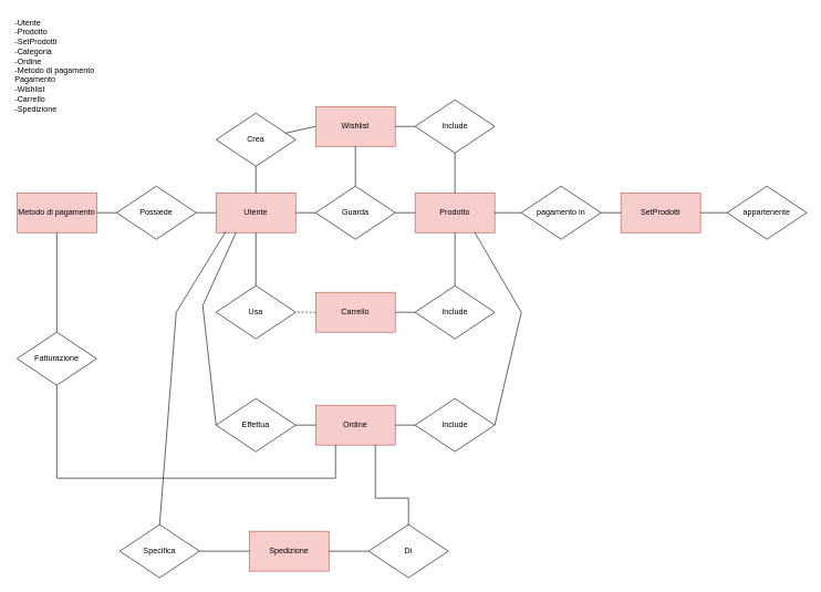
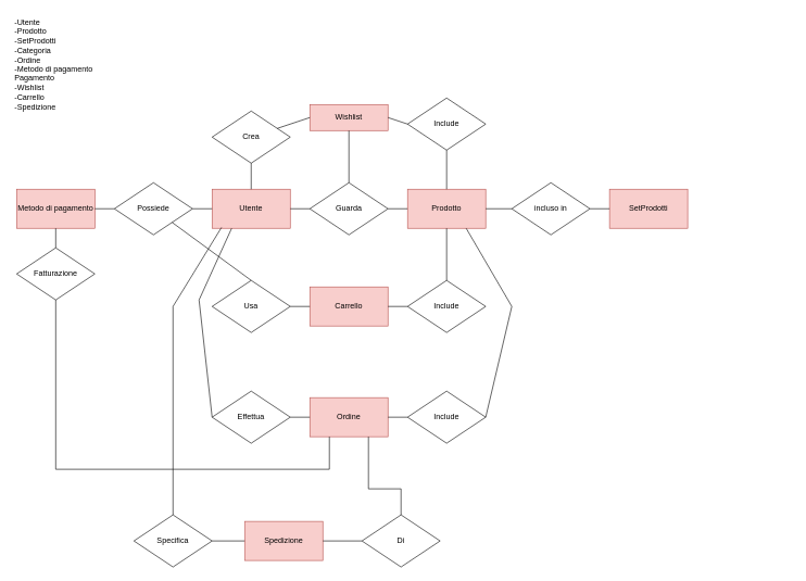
- <mxCell id="18" value="Wishlist" style="rounded=0;whiteSpace=wrap;html=1;fillColor=#f8cecc;strokeColor=#b85450;" vertex="1" parent="1"><mxGeometry x="475" y="160" width="120" height="60" as="geometry" /></mxCell>
+ <mxCell id="18" value="Wishlist" style="rounded=0;whiteSpace=wrap;html=1;fillColor=#f8cecc;strokeColor=#b85450;" vertex="1" parent="1"><mxGeometry x="475" y="160" width="120" height="40" as="geometry" /></mxCell>
- <mxCell id="13" value="pagamento in" style="rhombus;whiteSpace=wrap;html=1;" vertex="1" parent="1"><mxGeometry x="785" y="280" width="120" height="80" as="geometry" /></mxCell>
+ <mxCell id="13" value="incluso in" style="rhombus;whiteSpace=wrap;html=1;" vertex="1" parent="1"><mxGeometry x="785" y="280" width="120" height="80" as="geometry" /></mxCell>
- <mxCell id="17" value="" style="endArrow=none;html=1;rounded=0;entryX=1;entryY=0.5;entryDx=0;entryDy=0;exitX=0;exitY=0.5;exitDx=0;exitDy=0;" edge="1" parent="1" source="14" target="12"><mxGeometry width="50" height="50" relative="1" as="geometry"><mxPoint x="935" y="420" as="sourcePoint" /><mxPoint x="985" y="370" as="targetPoint" /></mxGeometry></mxCell>
- <mxCell id="14" value="appartenente" style="rhombus;whiteSpace=wrap;html=1;" vertex="1" parent="1"><mxGeometry x="1095" y="280" width="120" height="80" as="geometry" /></mxCell>
- <mxCell id="27" value="" style="endArrow=none;html=1;rounded=0;entryX=0.5;entryY=1;entryDx=0;entryDy=0;exitX=0.5;exitY=0;exitDx=0;exitDy=0;" edge="1" parent="1" source="24" target="3"><mxGeometry width="50" height="50" relative="1" as="geometry"><mxPoint x="185" y="470" as="sourcePoint" /><mxPoint x="235" y="420" as="targetPoint" /></mxGeometry></mxCell>
+ <mxCell id="27" value="" style="endArrow=none;html=1;rounded=0;exitX=0.5;exitY=0;exitDx=0;exitDy=0;" edge="1" parent="1" source="24" target="9"><mxGeometry width="50" height="50" relative="1" as="geometry"><mxPoint x="185" y="470" as="sourcePoint" /><mxPoint x="235" y="420" as="targetPoint" /></mxGeometry></mxCell>
- <mxCell id="28" value="" style="endArrow=none;html=1;rounded=0;entryX=1;entryY=0.5;entryDx=0;entryDy=0;exitX=0;exitY=0.5;exitDx=0;exitDy=0;dashed=1;" edge="1" parent="1" source="19" target="24"><mxGeometry width="50" height="50" relative="1" as="geometry"><mxPoint x="435" y="560" as="sourcePoint" /><mxPoint x="485" y="510" as="targetPoint" /></mxGeometry></mxCell>
+ <mxCell id="28" value="" style="endArrow=none;html=1;rounded=0;entryX=1;entryY=0.5;entryDx=0;entryDy=0;exitX=0;exitY=0.5;exitDx=0;exitDy=0;" edge="1" parent="1" source="19" target="24"><mxGeometry width="50" height="50" relative="1" as="geometry"><mxPoint x="435" y="560" as="sourcePoint" /><mxPoint x="485" y="510" as="targetPoint" /></mxGeometry></mxCell>
- <mxCell id="40" value="Fatturazione" style="rhombus;whiteSpace=wrap;html=1;" vertex="1" parent="1"><mxGeometry x="25" y="500" width="120" height="80" as="geometry" /></mxCell>
+ <mxCell id="40" value="Fatturazione" style="rhombus;whiteSpace=wrap;html=1;" vertex="1" parent="1"><mxGeometry x="25" y="380" width="120" height="80" as="geometry" /></mxCell>
- <mxCell id="44" value="Specifica" style="rhombus;whiteSpace=wrap;html=1;" vertex="1" parent="1"><mxGeometry x="180" y="790" width="120" height="80" as="geometry" /></mxCell>
+ <mxCell id="44" value="Specifica" style="rhombus;whiteSpace=wrap;html=1;" vertex="1" parent="1"><mxGeometry x="205" y="790" width="120" height="80" as="geometry" /></mxCell>
